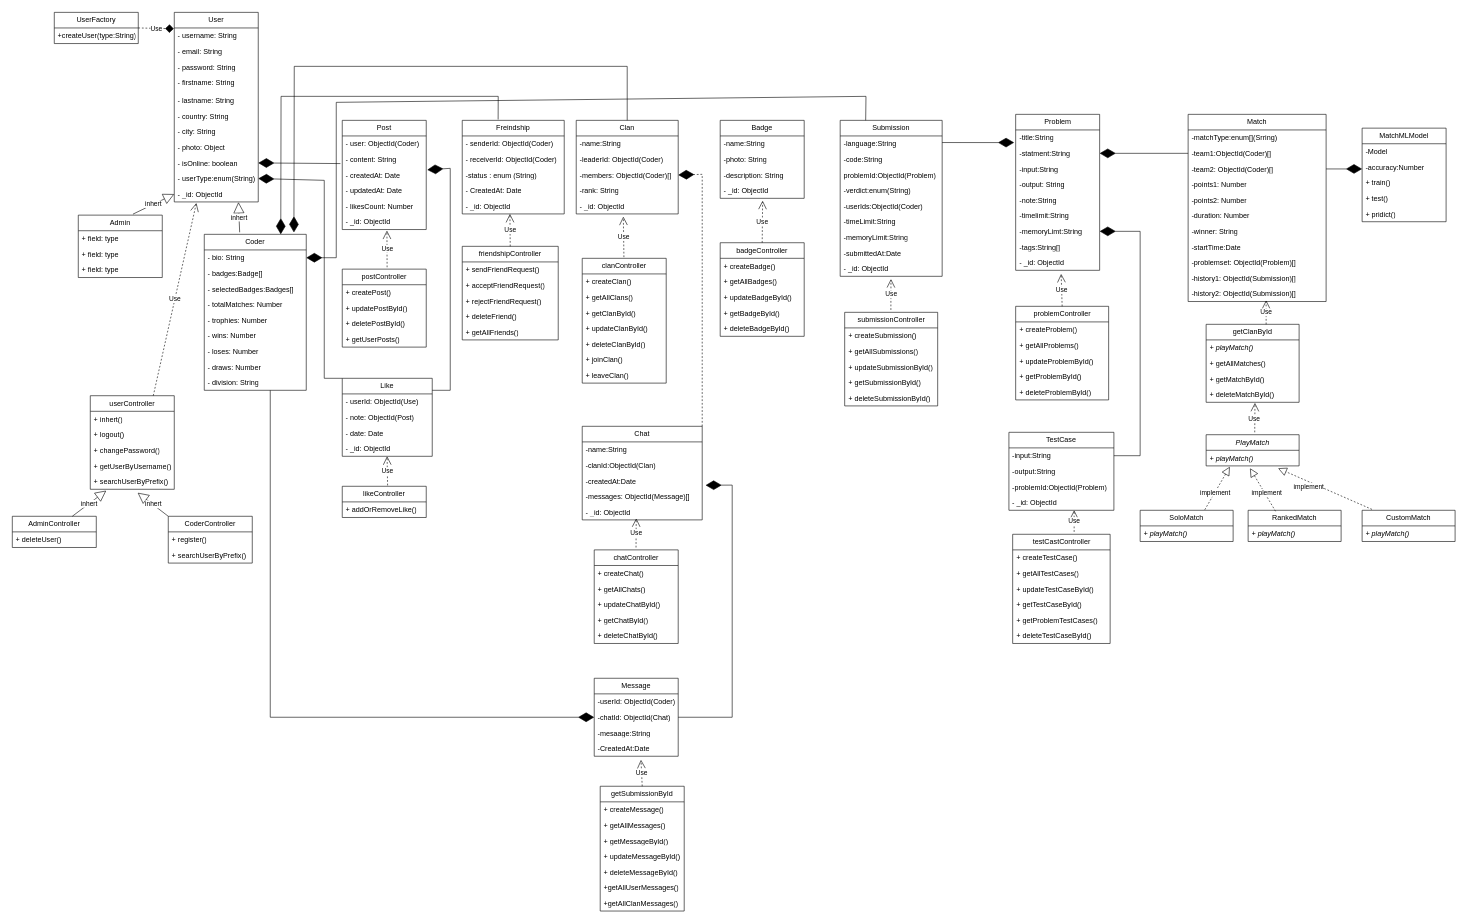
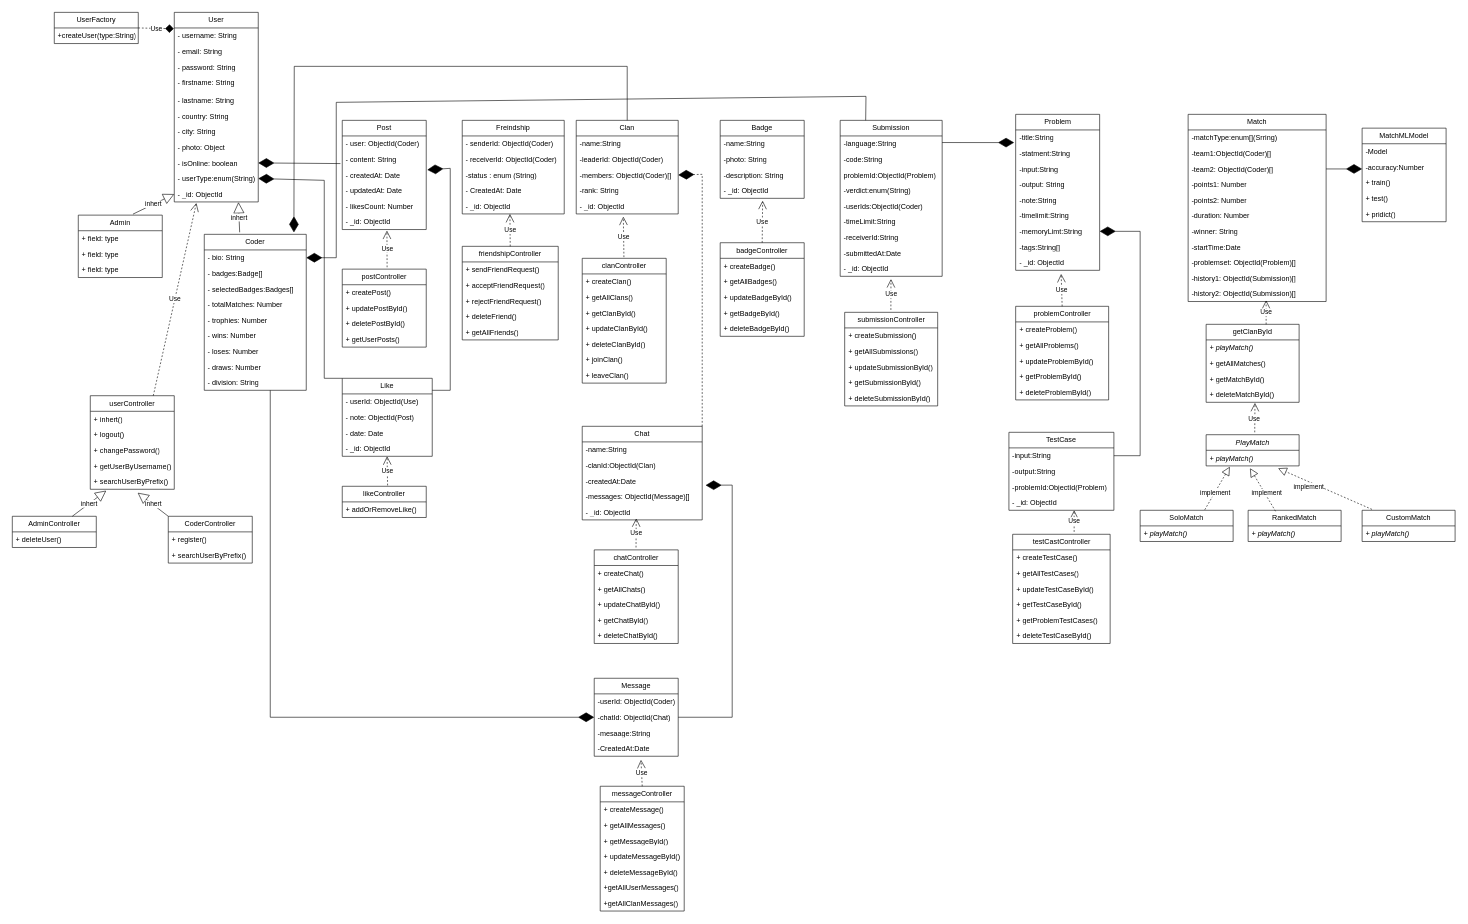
- <mxCell id="217" value="" style="endArrow=diamondThin;endFill=1;endSize=24;html=1;rounded=0;entryX=0.75;entryY=0;entryDx=0;entryDy=0;exitX=0.352;exitY=-0.009;exitDx=0;exitDy=0;exitPerimeter=0;" edge="1" parent="1" source="37" target="2"><mxGeometry width="160" relative="1" as="geometry"><mxPoint x="630" y="340" as="sourcePoint" /><mxPoint x="790" y="340" as="targetPoint" /><Array as="points"><mxPoint x="830" y="160" /><mxPoint x="468" y="160" /></Array></mxGeometry></mxCell>
- <mxCell id="224" value="" style="endArrow=diamondThin;endFill=1;endSize=24;html=1;rounded=0;entryX=1;entryY=0.5;entryDx=0;entryDy=0;exitX=0;exitY=0.5;exitDx=0;exitDy=0;" edge="1" parent="1" source="145" target="92"><mxGeometry width="160" relative="1" as="geometry"><mxPoint x="1890" y="240" as="sourcePoint" /><mxPoint x="2080" y="240" as="targetPoint" /></mxGeometry></mxCell>
- <mxCell id="81" value="-memoryLimit:String" style="text;strokeColor=none;fillColor=none;align=left;verticalAlign=top;spacingLeft=4;spacingRight=4;overflow=hidden;rotatable=0;points=[[0,0.5],[1,0.5]];portConstraint=eastwest;whiteSpace=wrap;html=1;" vertex="1" parent="74"><mxGeometry y="182" width="170" height="26" as="geometry" /></mxCell>
+ <mxCell id="81" value="-receiverId:String" style="text;strokeColor=none;fillColor=none;align=left;verticalAlign=top;spacingLeft=4;spacingRight=4;overflow=hidden;rotatable=0;points=[[0,0.5],[1,0.5]];portConstraint=eastwest;whiteSpace=wrap;html=1;" vertex="1" parent="74"><mxGeometry y="182" width="170" height="26" as="geometry" /></mxCell>
- <mxCell id="135" value="getSubmissionById" style="swimlane;fontStyle=0;childLayout=stackLayout;horizontal=1;startSize=26;fillColor=none;horizontalStack=0;resizeParent=1;resizeParentMax=0;resizeLast=0;collapsible=1;marginBottom=0;whiteSpace=wrap;html=1;" vertex="1" parent="1"><mxGeometry x="1000" y="1310" width="140" height="208" as="geometry" /></mxCell>
+ <mxCell id="135" value="messageController" style="swimlane;fontStyle=0;childLayout=stackLayout;horizontal=1;startSize=26;fillColor=none;horizontalStack=0;resizeParent=1;resizeParentMax=0;resizeLast=0;collapsible=1;marginBottom=0;whiteSpace=wrap;html=1;" vertex="1" parent="1"><mxGeometry x="1000" y="1310" width="140" height="208" as="geometry" /></mxCell>
